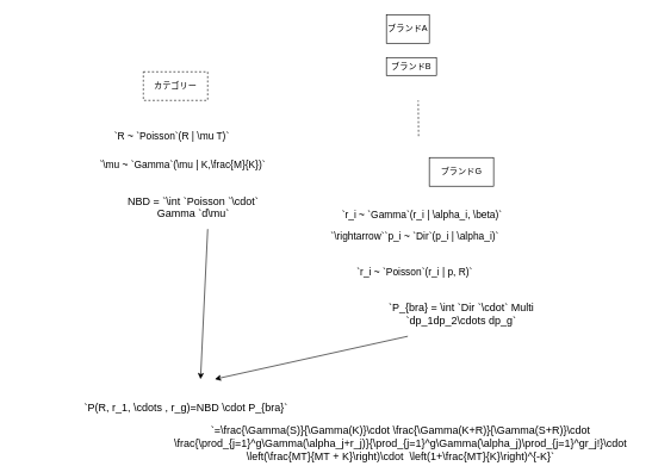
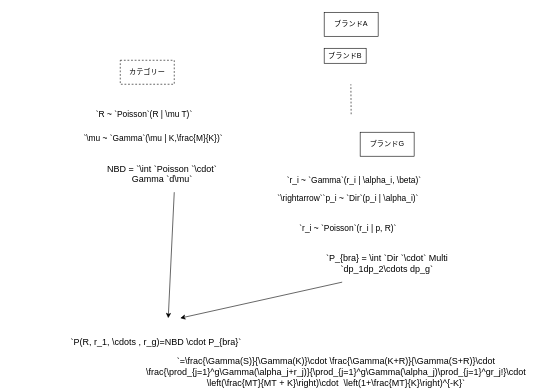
- <mxCell id="3" value="ブランドA" style="rounded=0;whiteSpace=wrap;html=1;" vertex="1" parent="1"><mxGeometry x="540" y="20" width="60" height="40" as="geometry" /></mxCell>
+ <mxCell id="3" value="ブランドA" style="rounded=0;whiteSpace=wrap;html=1;" vertex="1" parent="1"><mxGeometry x="540" y="20" width="90" height="40" as="geometry" /></mxCell>
